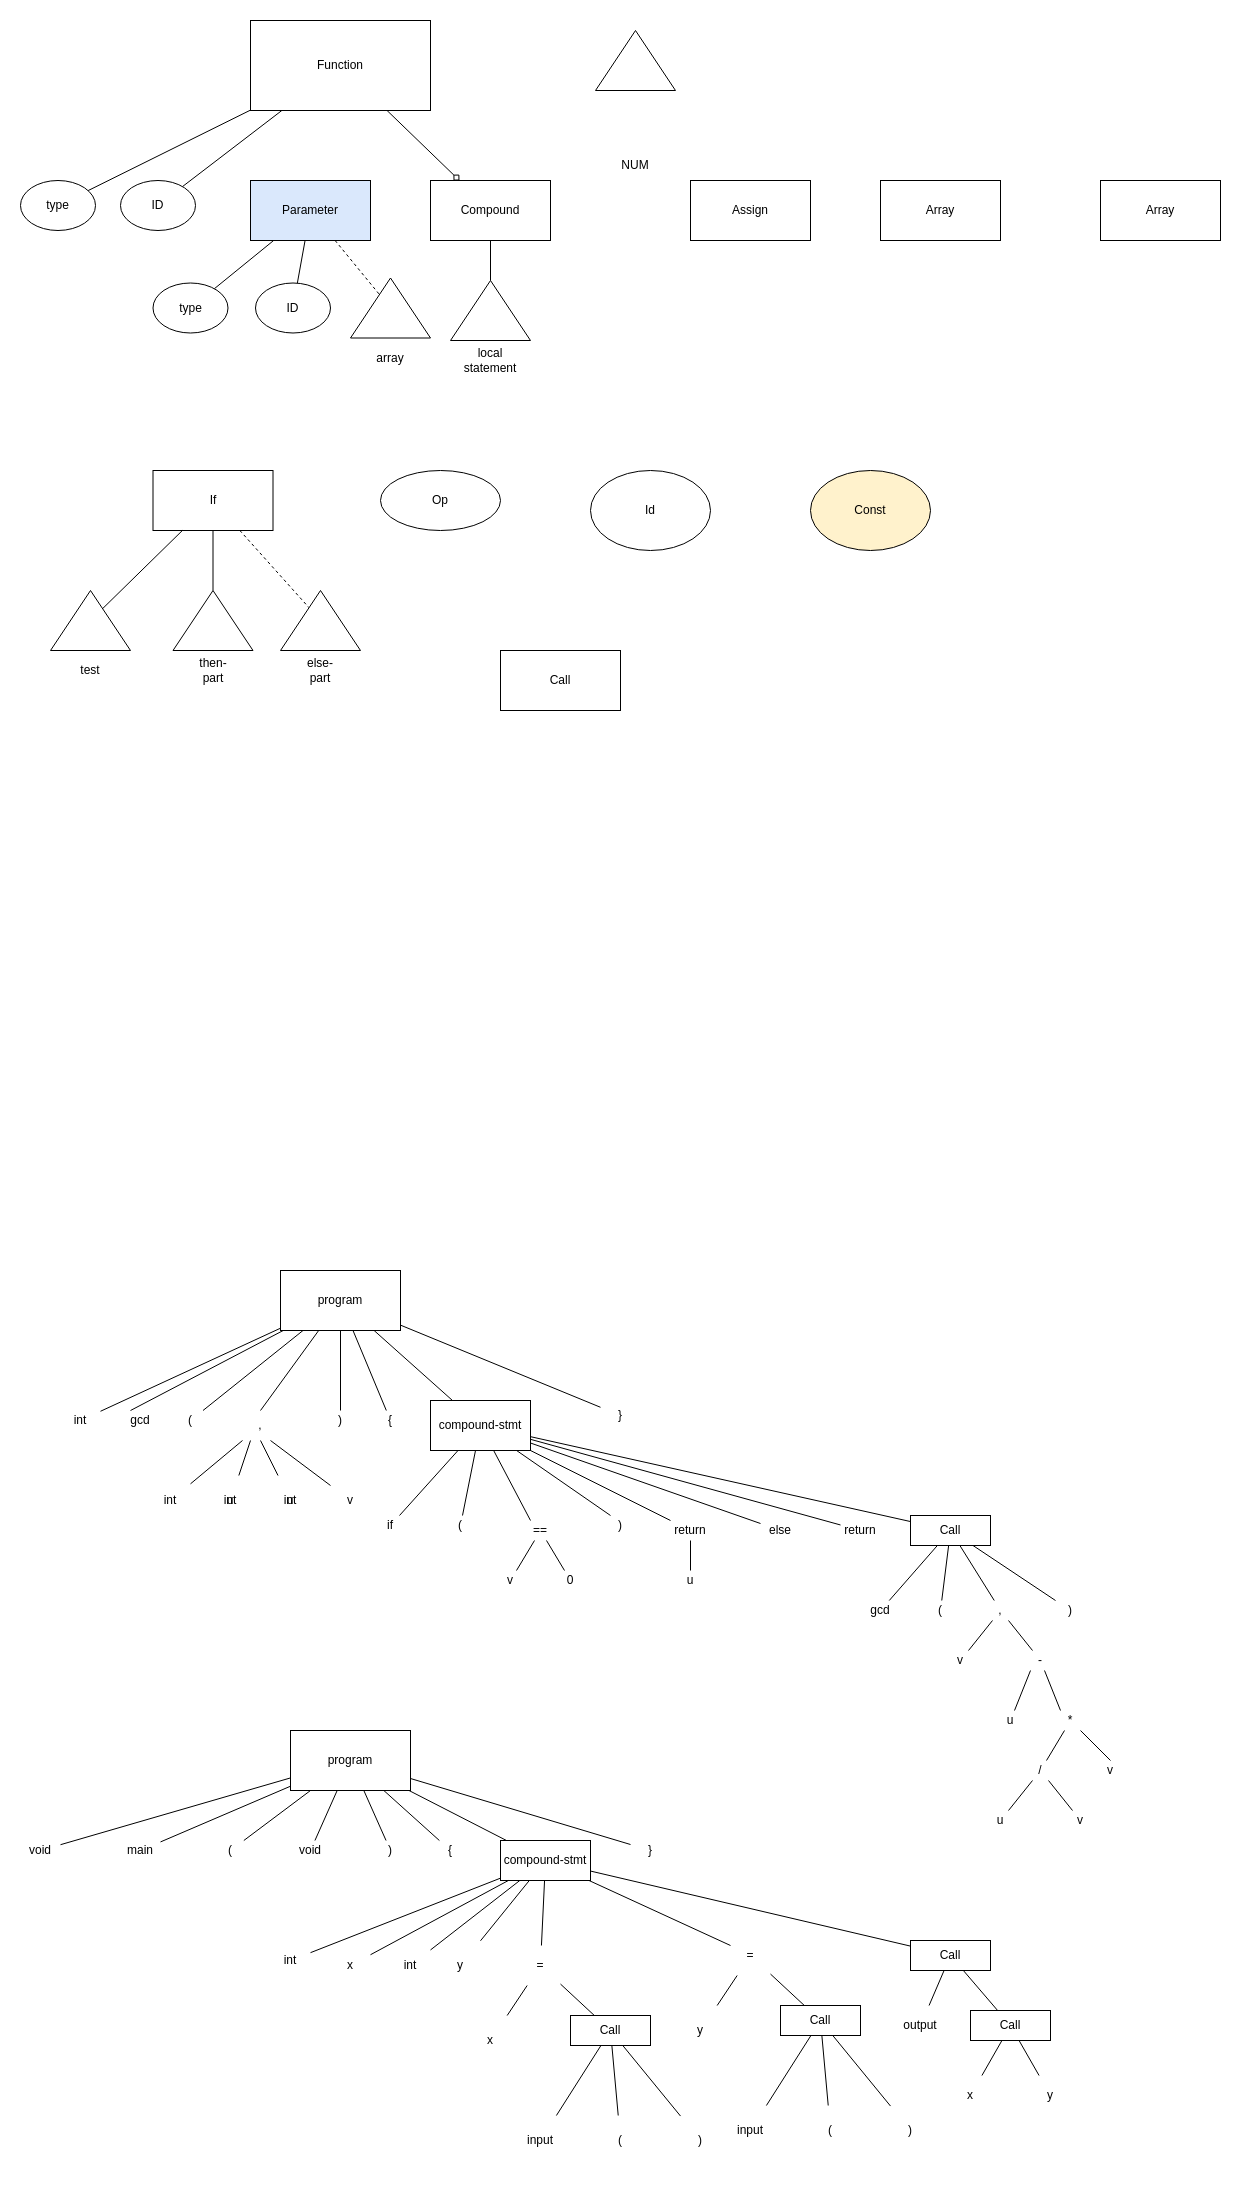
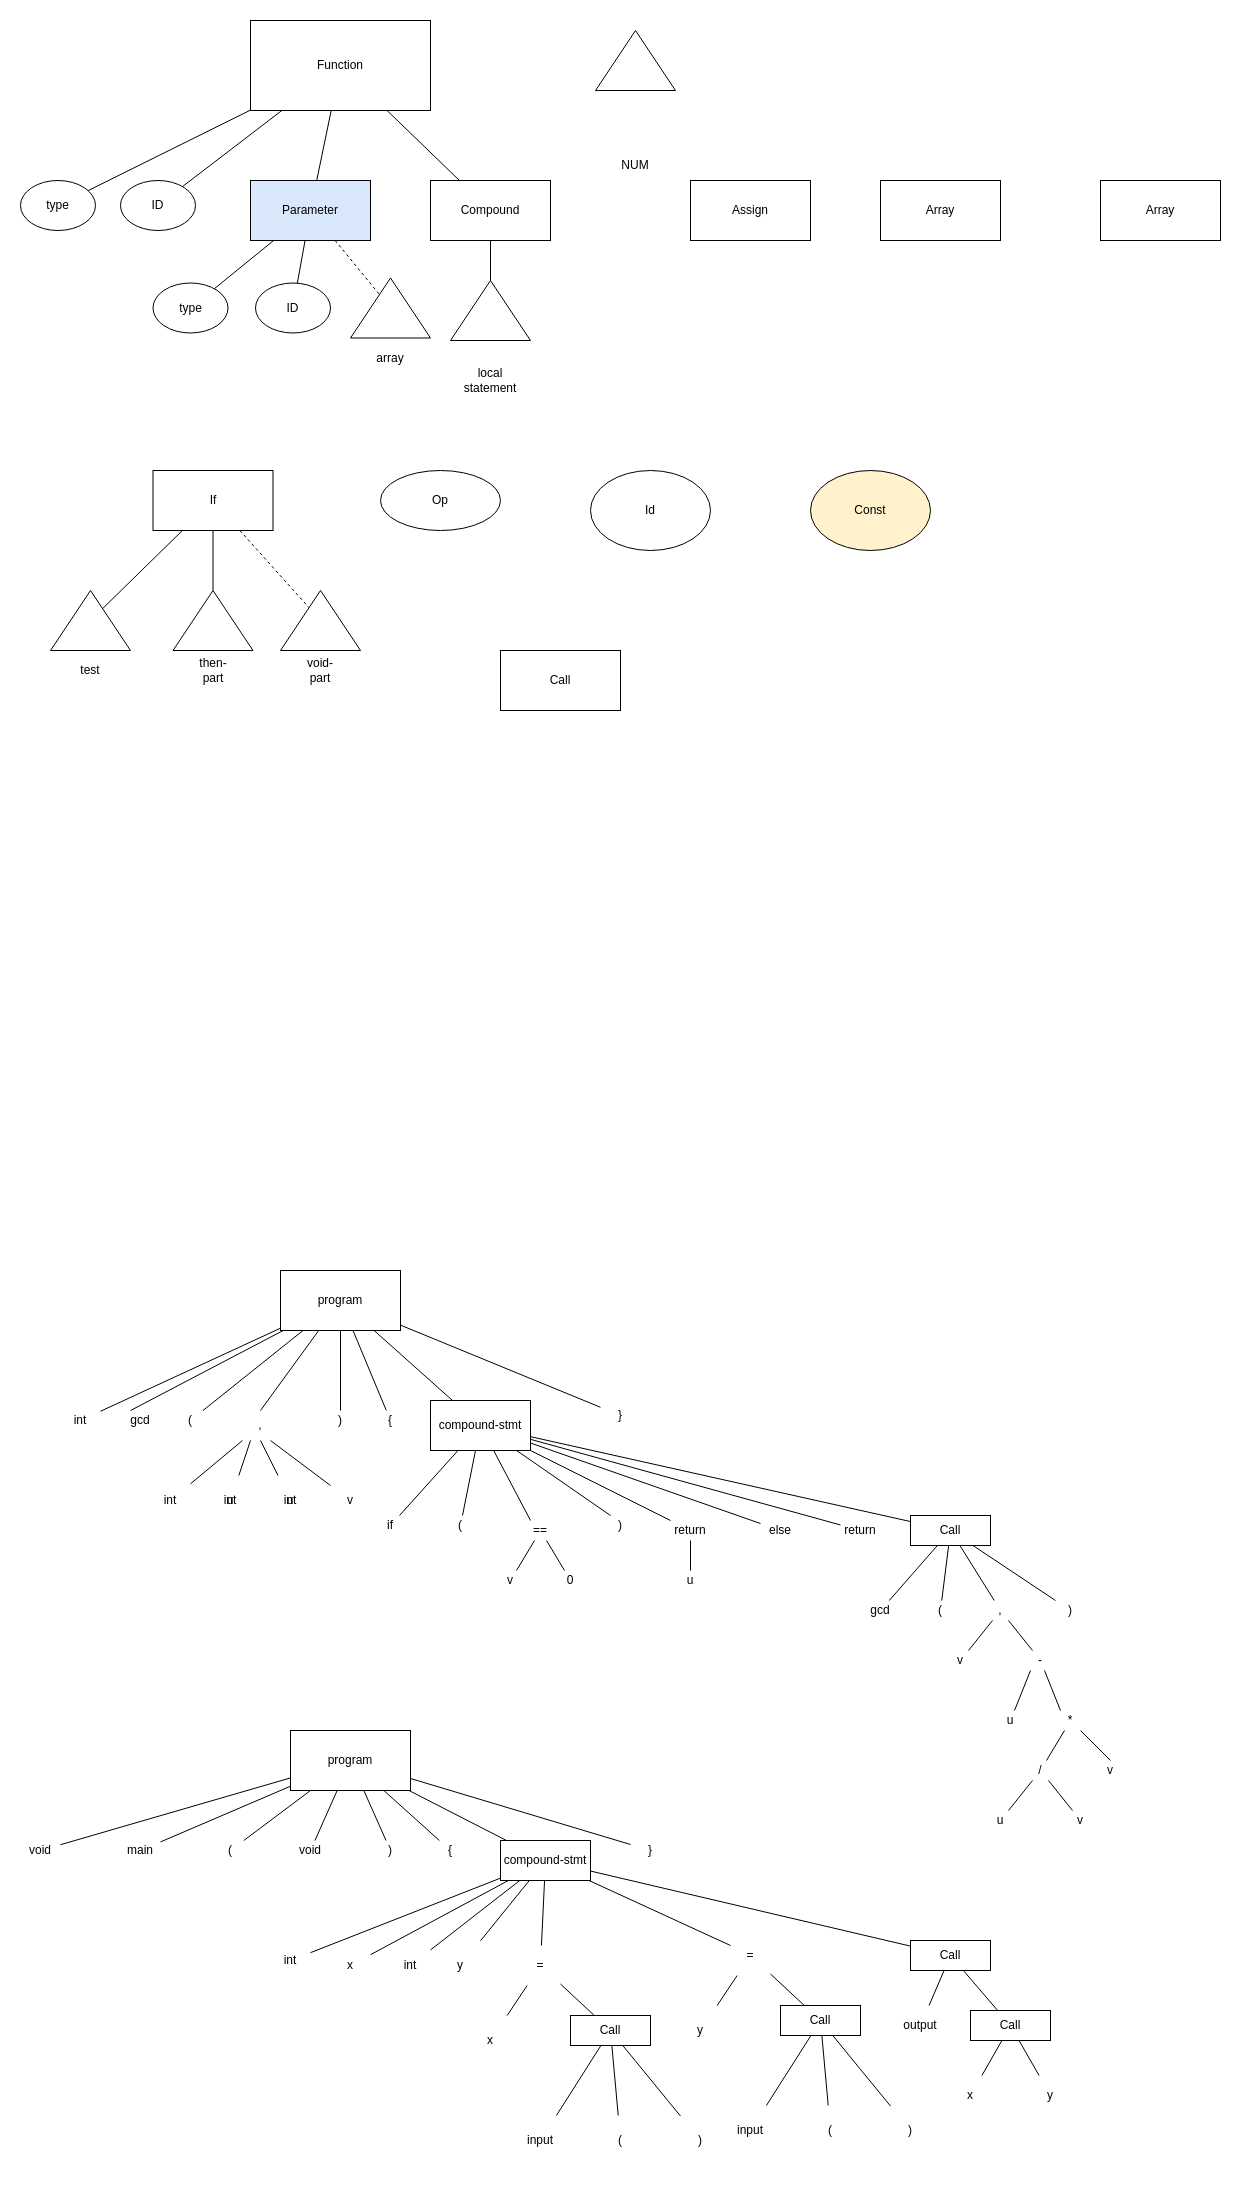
+ <mxCell id="136" style="edgeStyle=none;rounded=0;orthogonalLoop=1;jettySize=auto;html=1;startArrow=none;startFill=0;endArrow=none;endFill=0;" edge="1" parent="1" source="138" target="156"><mxGeometry relative="1" as="geometry" /></mxCell>
- <mxCell id="137" style="edgeStyle=none;rounded=0;orthogonalLoop=1;jettySize=auto;html=1;startArrow=none;startFill=0;endArrow=diamond;endFill=0;" edge="1" parent="1" source="138" target="145"><mxGeometry relative="1" as="geometry" /></mxCell>
+ <mxCell id="137" style="edgeStyle=none;rounded=0;orthogonalLoop=1;jettySize=auto;html=1;startArrow=none;startFill=0;endArrow=none;endFill=0;" edge="1" parent="1" source="138" target="145"><mxGeometry relative="1" as="geometry" /></mxCell>
- <mxCell id="144" value="local&lt;br&gt;statement" style="text;html=1;strokeColor=none;fillColor=none;align=center;verticalAlign=middle;whiteSpace=wrap;rounded=0;" vertex="1" parent="1"><mxGeometry x="470" y="350" width="40" height="20" as="geometry" /></mxCell>
+ <mxCell id="144" value="local&lt;br&gt;statement" style="text;html=1;strokeColor=none;fillColor=none;align=center;verticalAlign=middle;whiteSpace=wrap;rounded=0;" vertex="1" parent="1"><mxGeometry x="470" y="370" width="40" height="20" as="geometry" /></mxCell>
- <mxCell id="167" value="else-part" style="text;html=1;strokeColor=none;fillColor=none;align=center;verticalAlign=middle;whiteSpace=wrap;rounded=0;" vertex="1" parent="1"><mxGeometry x="300" y="660" width="40" height="20" as="geometry" /></mxCell>
+ <mxCell id="167" value="void-part" style="text;html=1;strokeColor=none;fillColor=none;align=center;verticalAlign=middle;whiteSpace=wrap;rounded=0;" vertex="1" parent="1"><mxGeometry x="300" y="660" width="40" height="20" as="geometry" /></mxCell>
